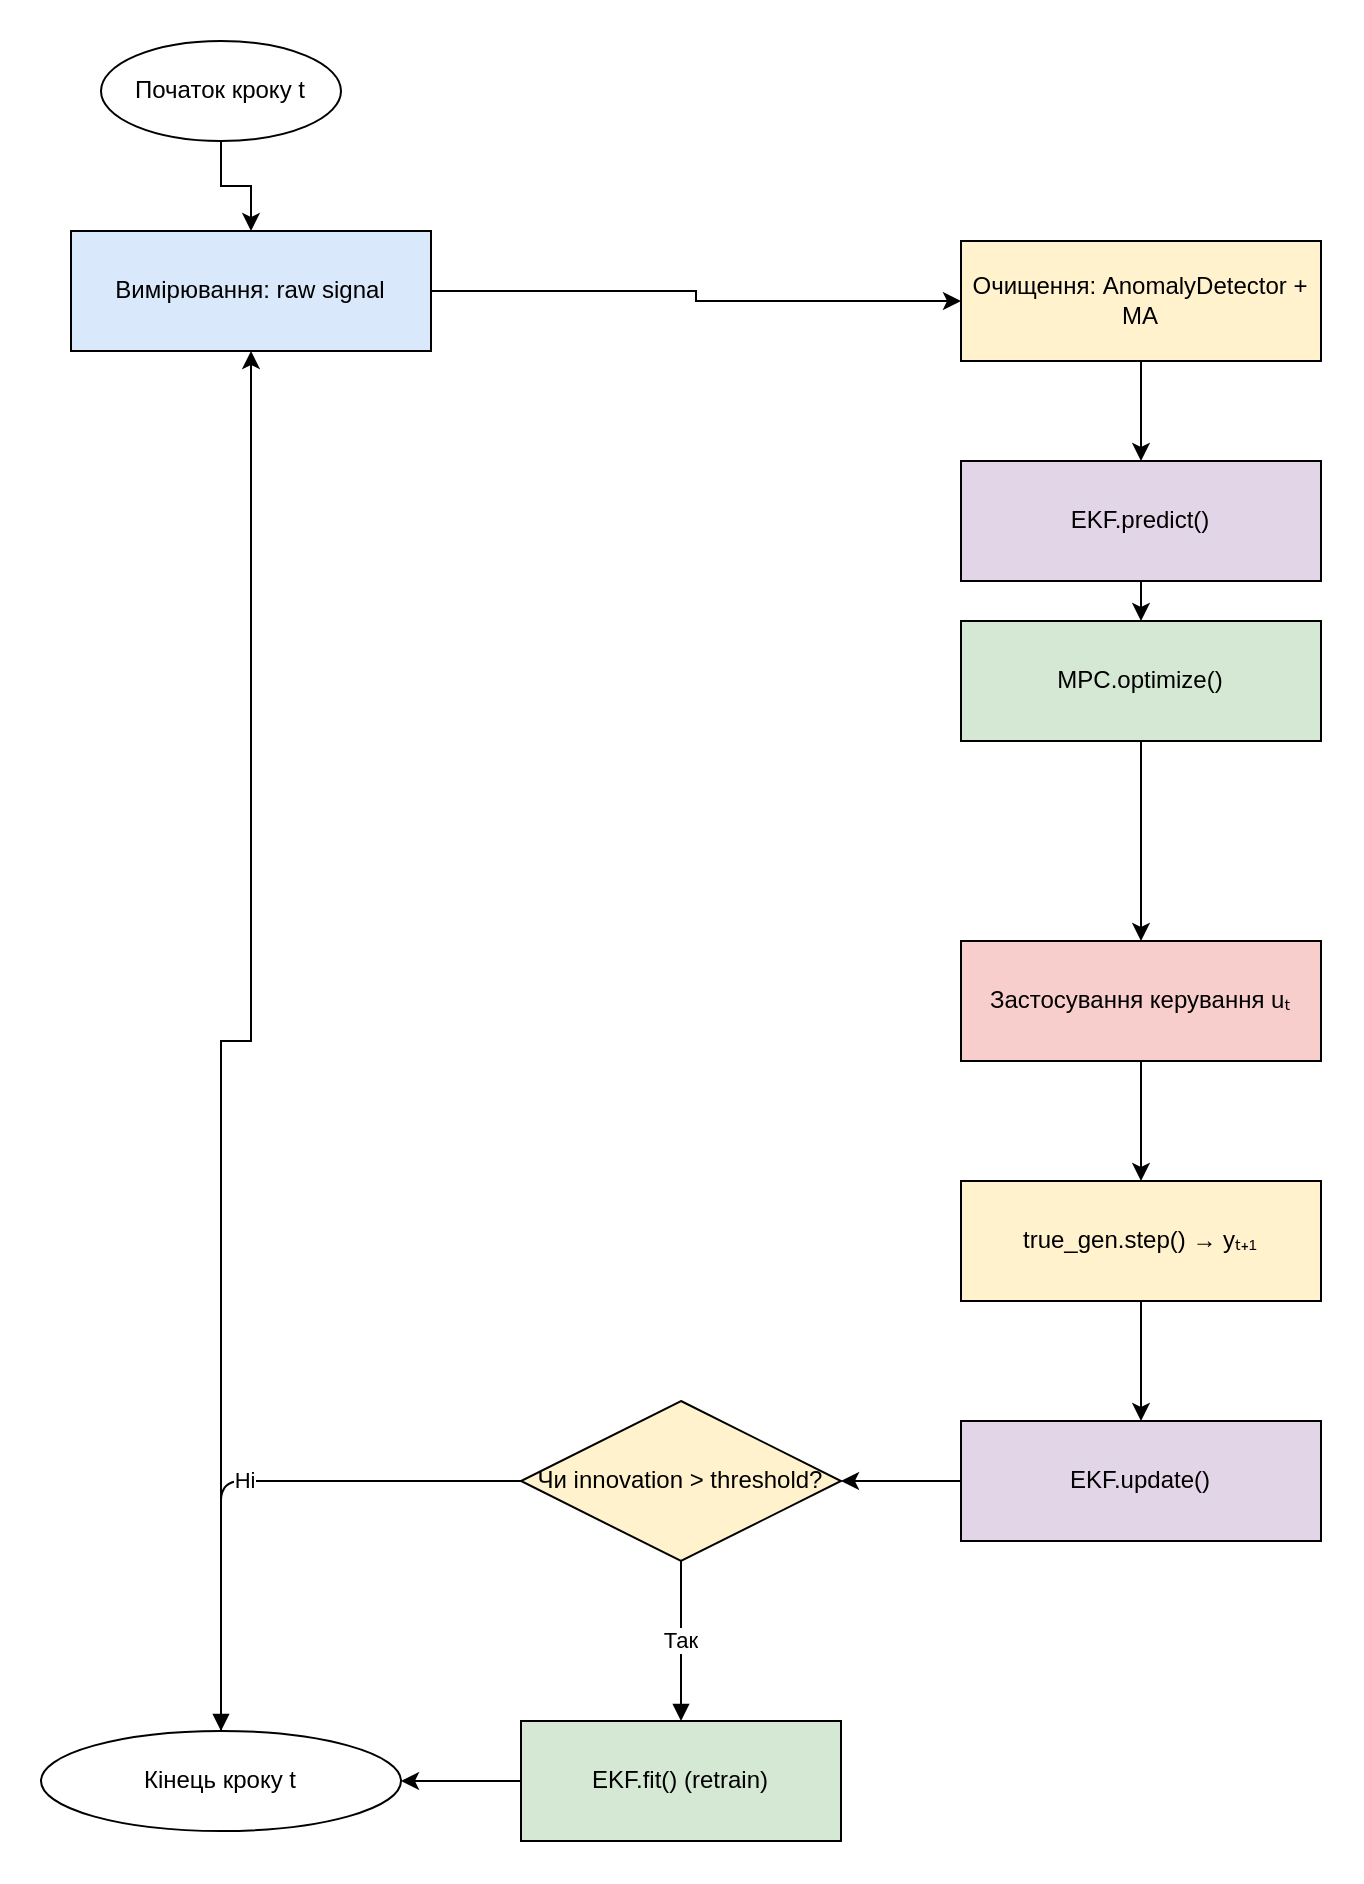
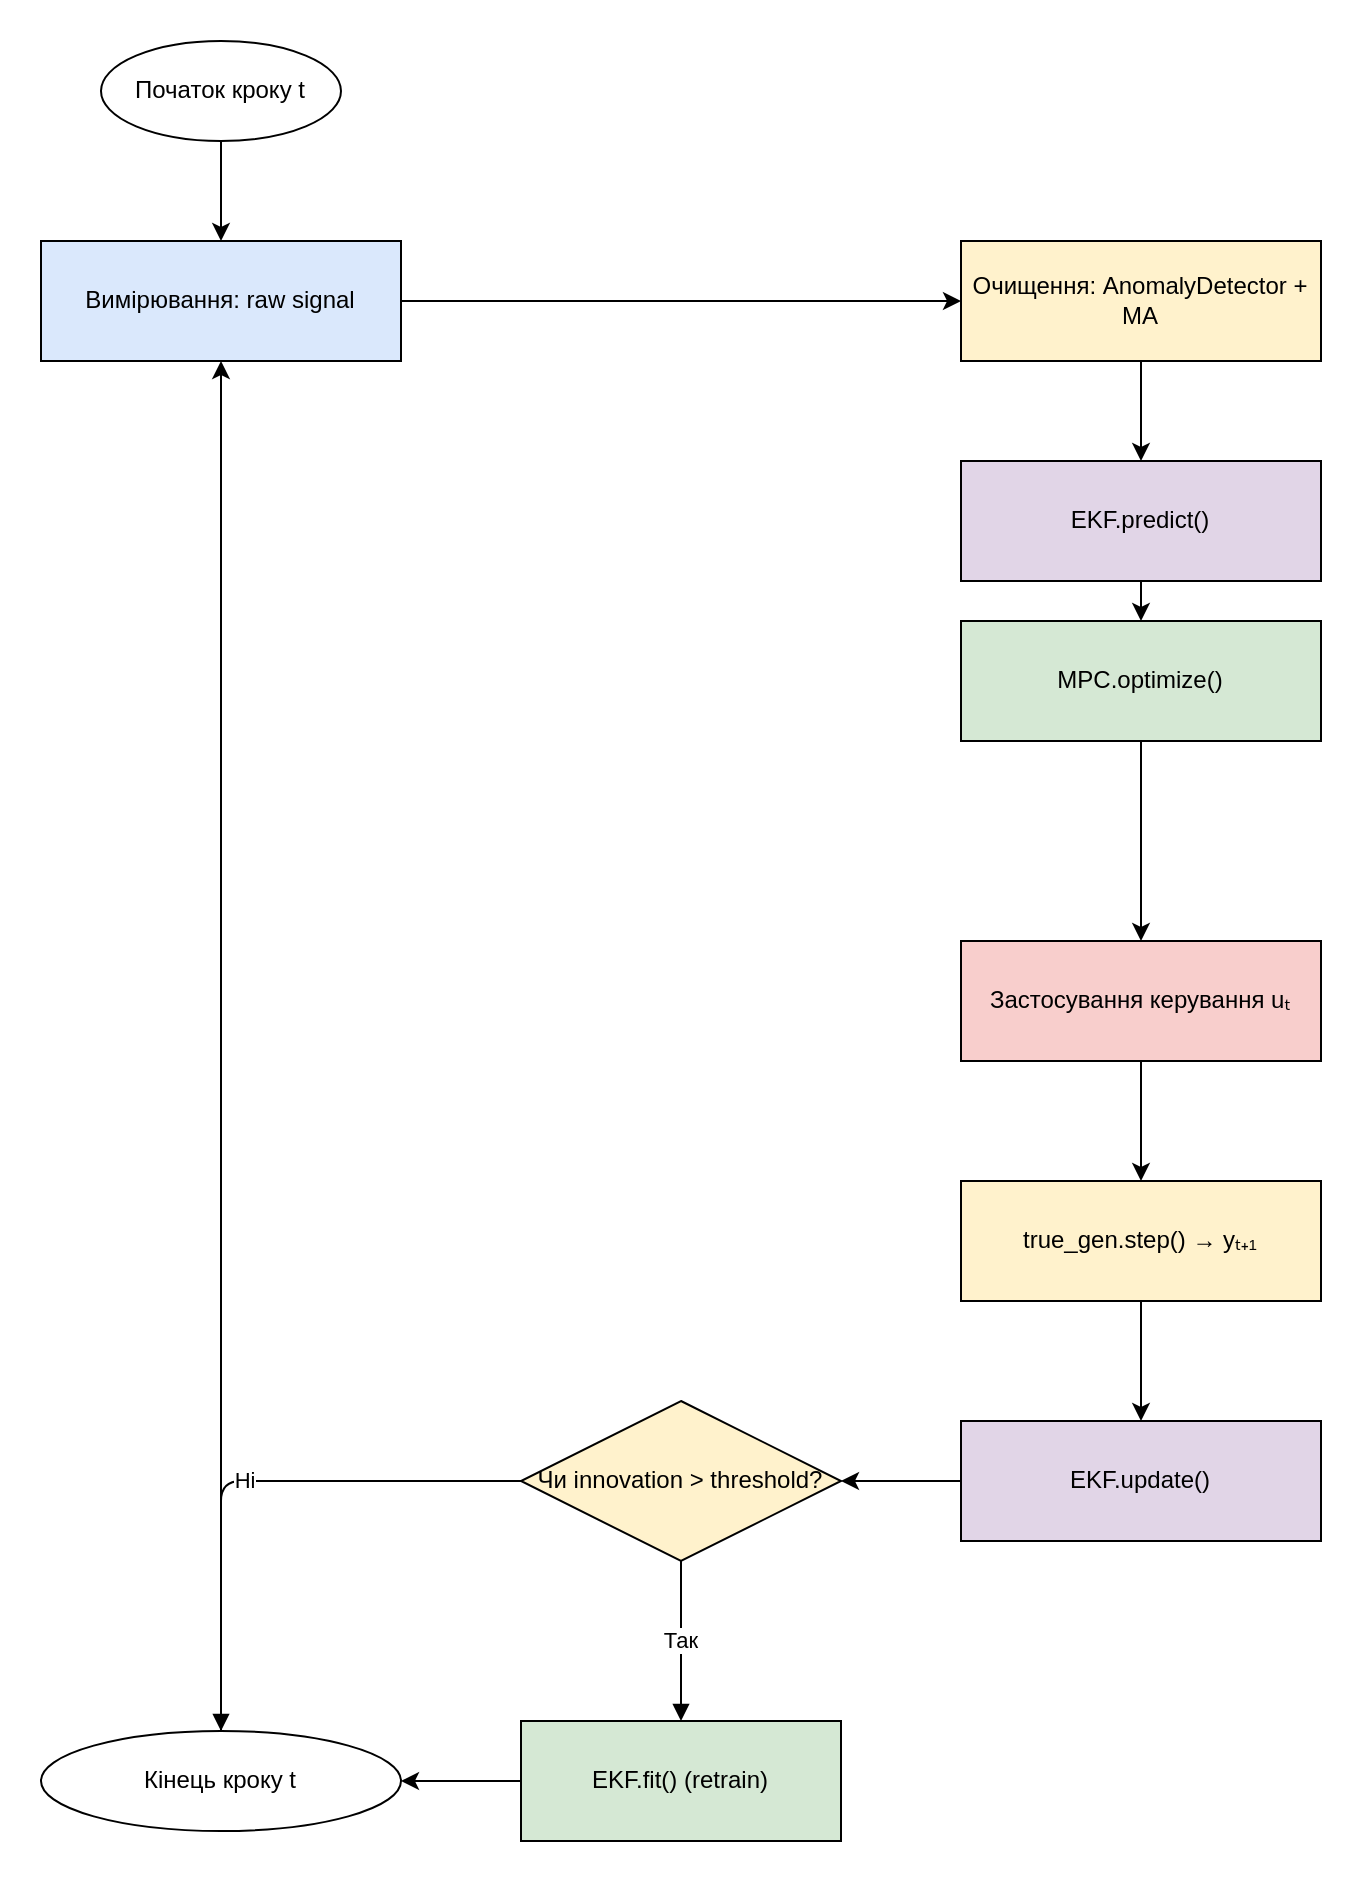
- <mxCell id="3" value="Вимірювання: raw signal" style="rounded=0;whiteSpace=wrap;html=1;strokeColor=#000000;fillColor=#DAE8FC;" parent="1" vertex="1"><mxGeometry x="35" y="115" width="180" height="60" as="geometry" /></mxCell>
+ <mxCell id="3" value="Вимірювання: raw signal" style="rounded=0;whiteSpace=wrap;html=1;strokeColor=#000000;fillColor=#DAE8FC;" parent="1" vertex="1"><mxGeometry x="20" y="120" width="180" height="60" as="geometry" /></mxCell>
